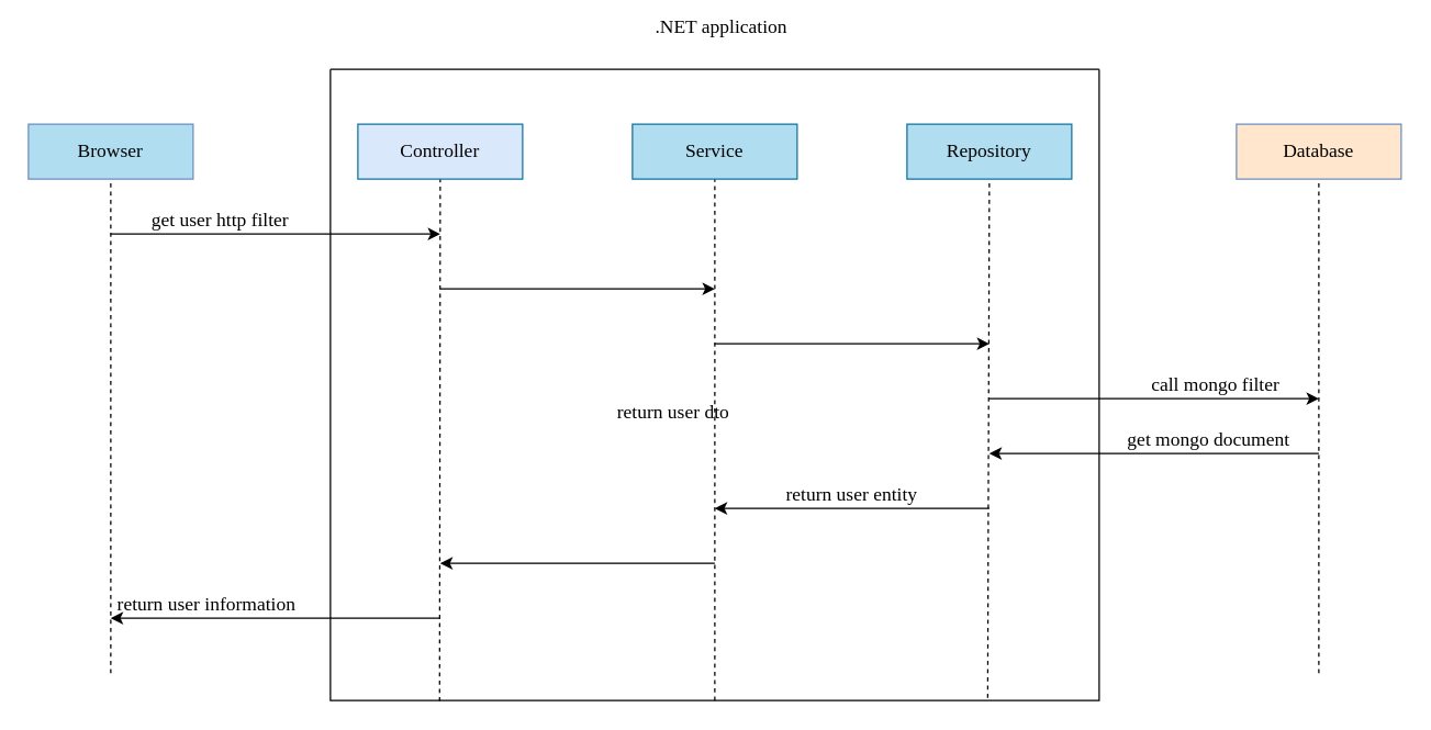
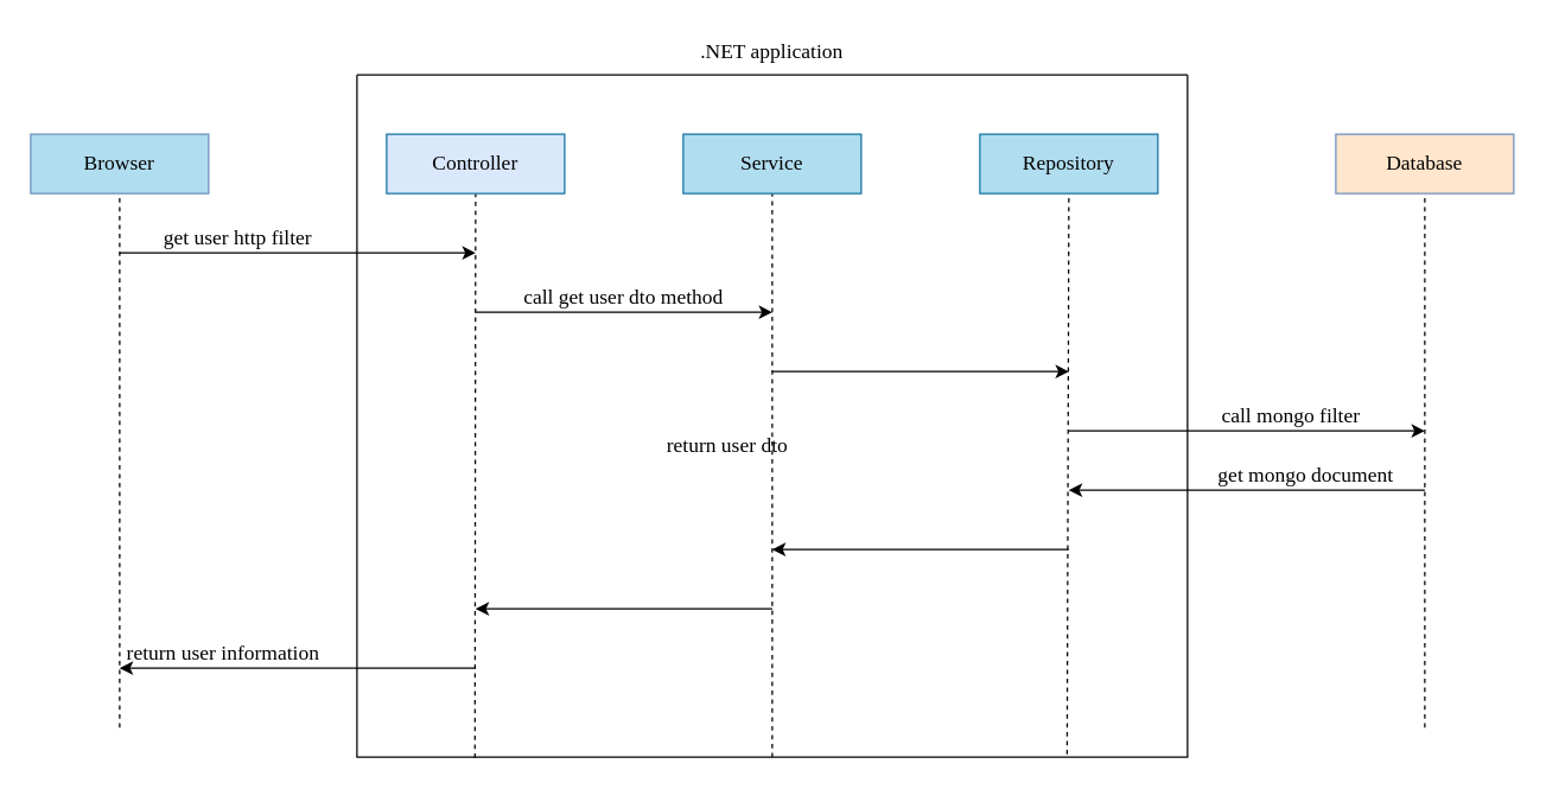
- <mxCell id="28" value="&lt;font face=&quot;Times New Roman&quot; style=&quot;font-size: 14px;&quot;&gt;.NET application&lt;/font&gt;" style="text;html=1;strokeColor=none;fillColor=none;align=center;verticalAlign=middle;whiteSpace=wrap;rounded=0;" vertex="1" parent="1"><mxGeometry x="465" y="5" width="120" height="30" as="geometry" /></mxCell>
+ <mxCell id="28" value="&lt;font face=&quot;Times New Roman&quot; style=&quot;font-size: 14px;&quot;&gt;.NET application&lt;/font&gt;" style="text;html=1;strokeColor=none;fillColor=none;align=center;verticalAlign=middle;whiteSpace=wrap;rounded=0;" vertex="1" parent="1"><mxGeometry x="460" y="20" width="120" height="30" as="geometry" /></mxCell>
+ <mxCell id="11" value="&lt;font face=&quot;Times New Roman&quot; style=&quot;font-size: 14px;&quot;&gt;call get user dto method&lt;/font&gt;" style="text;html=1;strokeColor=none;fillColor=none;align=center;verticalAlign=middle;whiteSpace=wrap;rounded=0;fontSize=14;" vertex="1" parent="1"><mxGeometry x="350" y="190" width="140" height="20" as="geometry" /></mxCell>
- <mxCell id="16" value="&lt;font face=&quot;Times New Roman&quot; style=&quot;font-size: 14px;&quot;&gt;call mongo filter&lt;/font&gt;" style="text;html=1;strokeColor=none;fillColor=none;align=center;verticalAlign=middle;whiteSpace=wrap;rounded=0;fontSize=14;" vertex="1" parent="1"><mxGeometry x="815" y="270" width="140" height="20" as="geometry" /></mxCell>
+ <mxCell id="16" value="&lt;font face=&quot;Times New Roman&quot; style=&quot;font-size: 14px;&quot;&gt;call mongo filter&lt;/font&gt;" style="text;html=1;strokeColor=none;fillColor=none;align=center;verticalAlign=middle;whiteSpace=wrap;rounded=0;fontSize=14;" vertex="1" parent="1"><mxGeometry x="800" y="270" width="140" height="20" as="geometry" /></mxCell>
- <mxCell id="22" value="&lt;font face=&quot;Times New Roman&quot; style=&quot;font-size: 14px;&quot;&gt;return user entity&lt;/font&gt;" style="text;html=1;strokeColor=none;fillColor=none;align=center;verticalAlign=middle;whiteSpace=wrap;rounded=0;fontSize=14;" vertex="1" parent="1"><mxGeometry x="550" y="350" width="140" height="20" as="geometry" /></mxCell>
